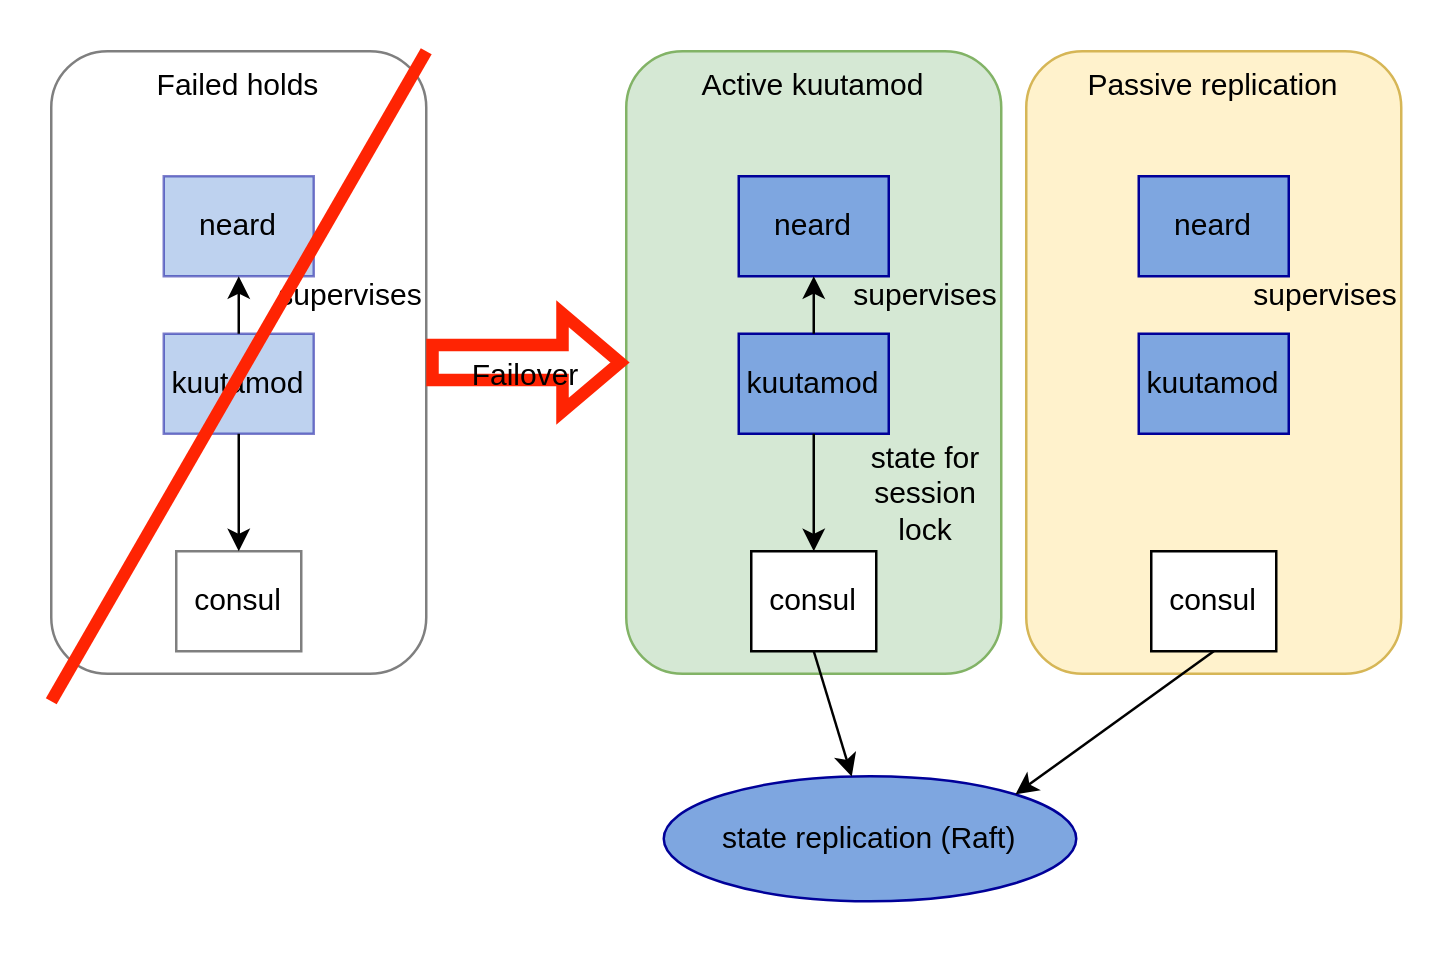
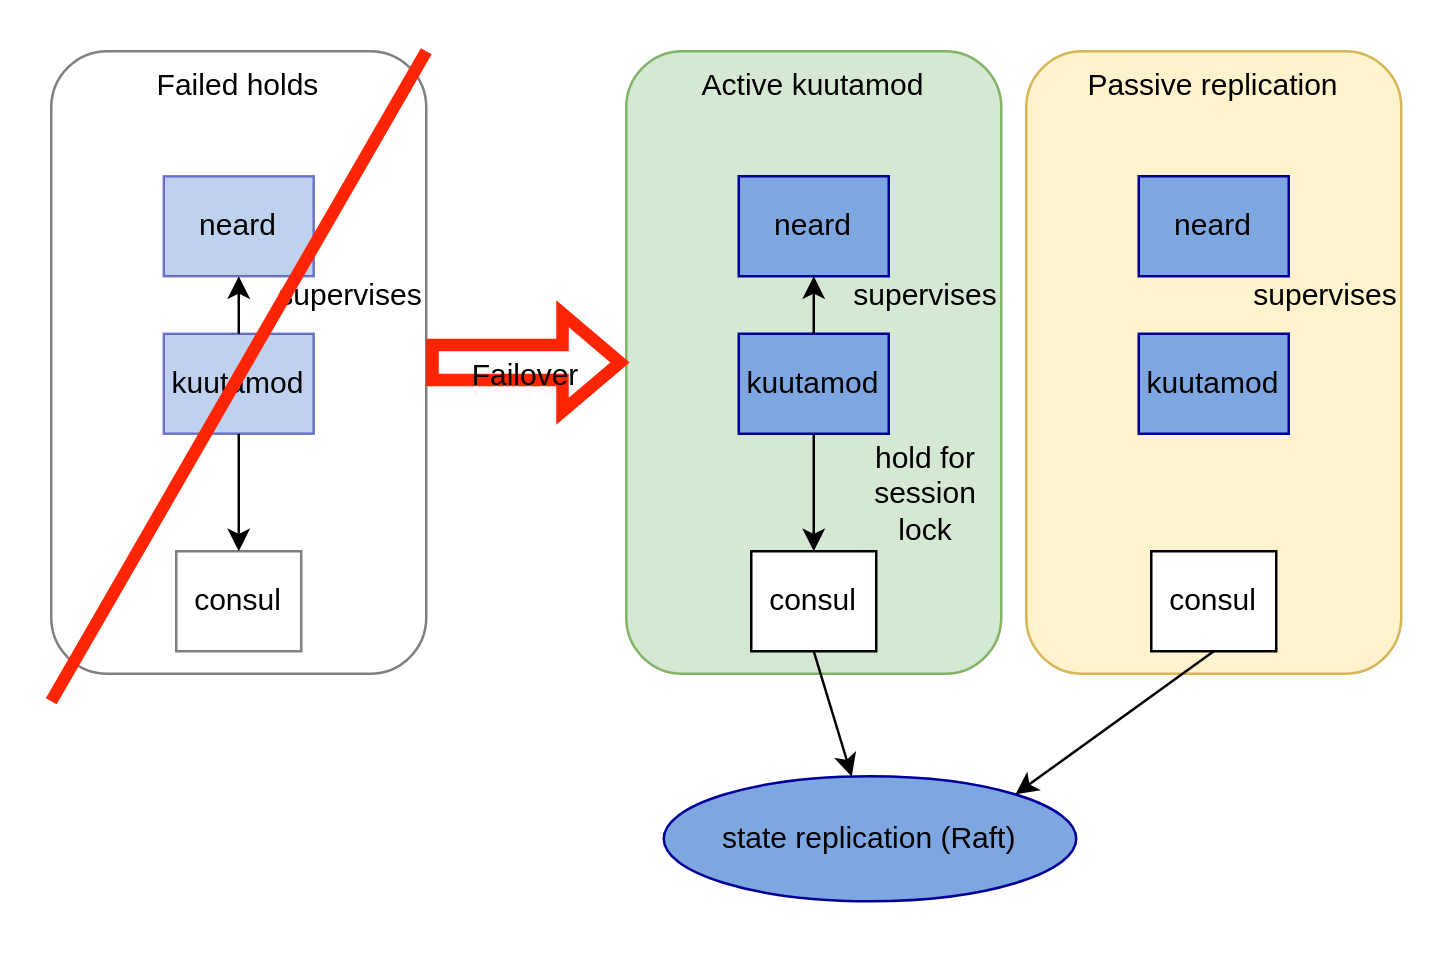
- <mxCell id="17" value="state for session lock" style="text;html=1;strokeColor=none;fillColor=none;align=center;verticalAlign=middle;whiteSpace=wrap;rounded=0;" parent="1" vertex="1"><mxGeometry x="340" y="173" width="60" height="47" as="geometry" /></mxCell>
+ <mxCell id="17" value="hold for session lock" style="text;html=1;strokeColor=none;fillColor=none;align=center;verticalAlign=middle;whiteSpace=wrap;rounded=0;" parent="1" vertex="1"><mxGeometry x="340" y="173" width="60" height="47" as="geometry" /></mxCell>
